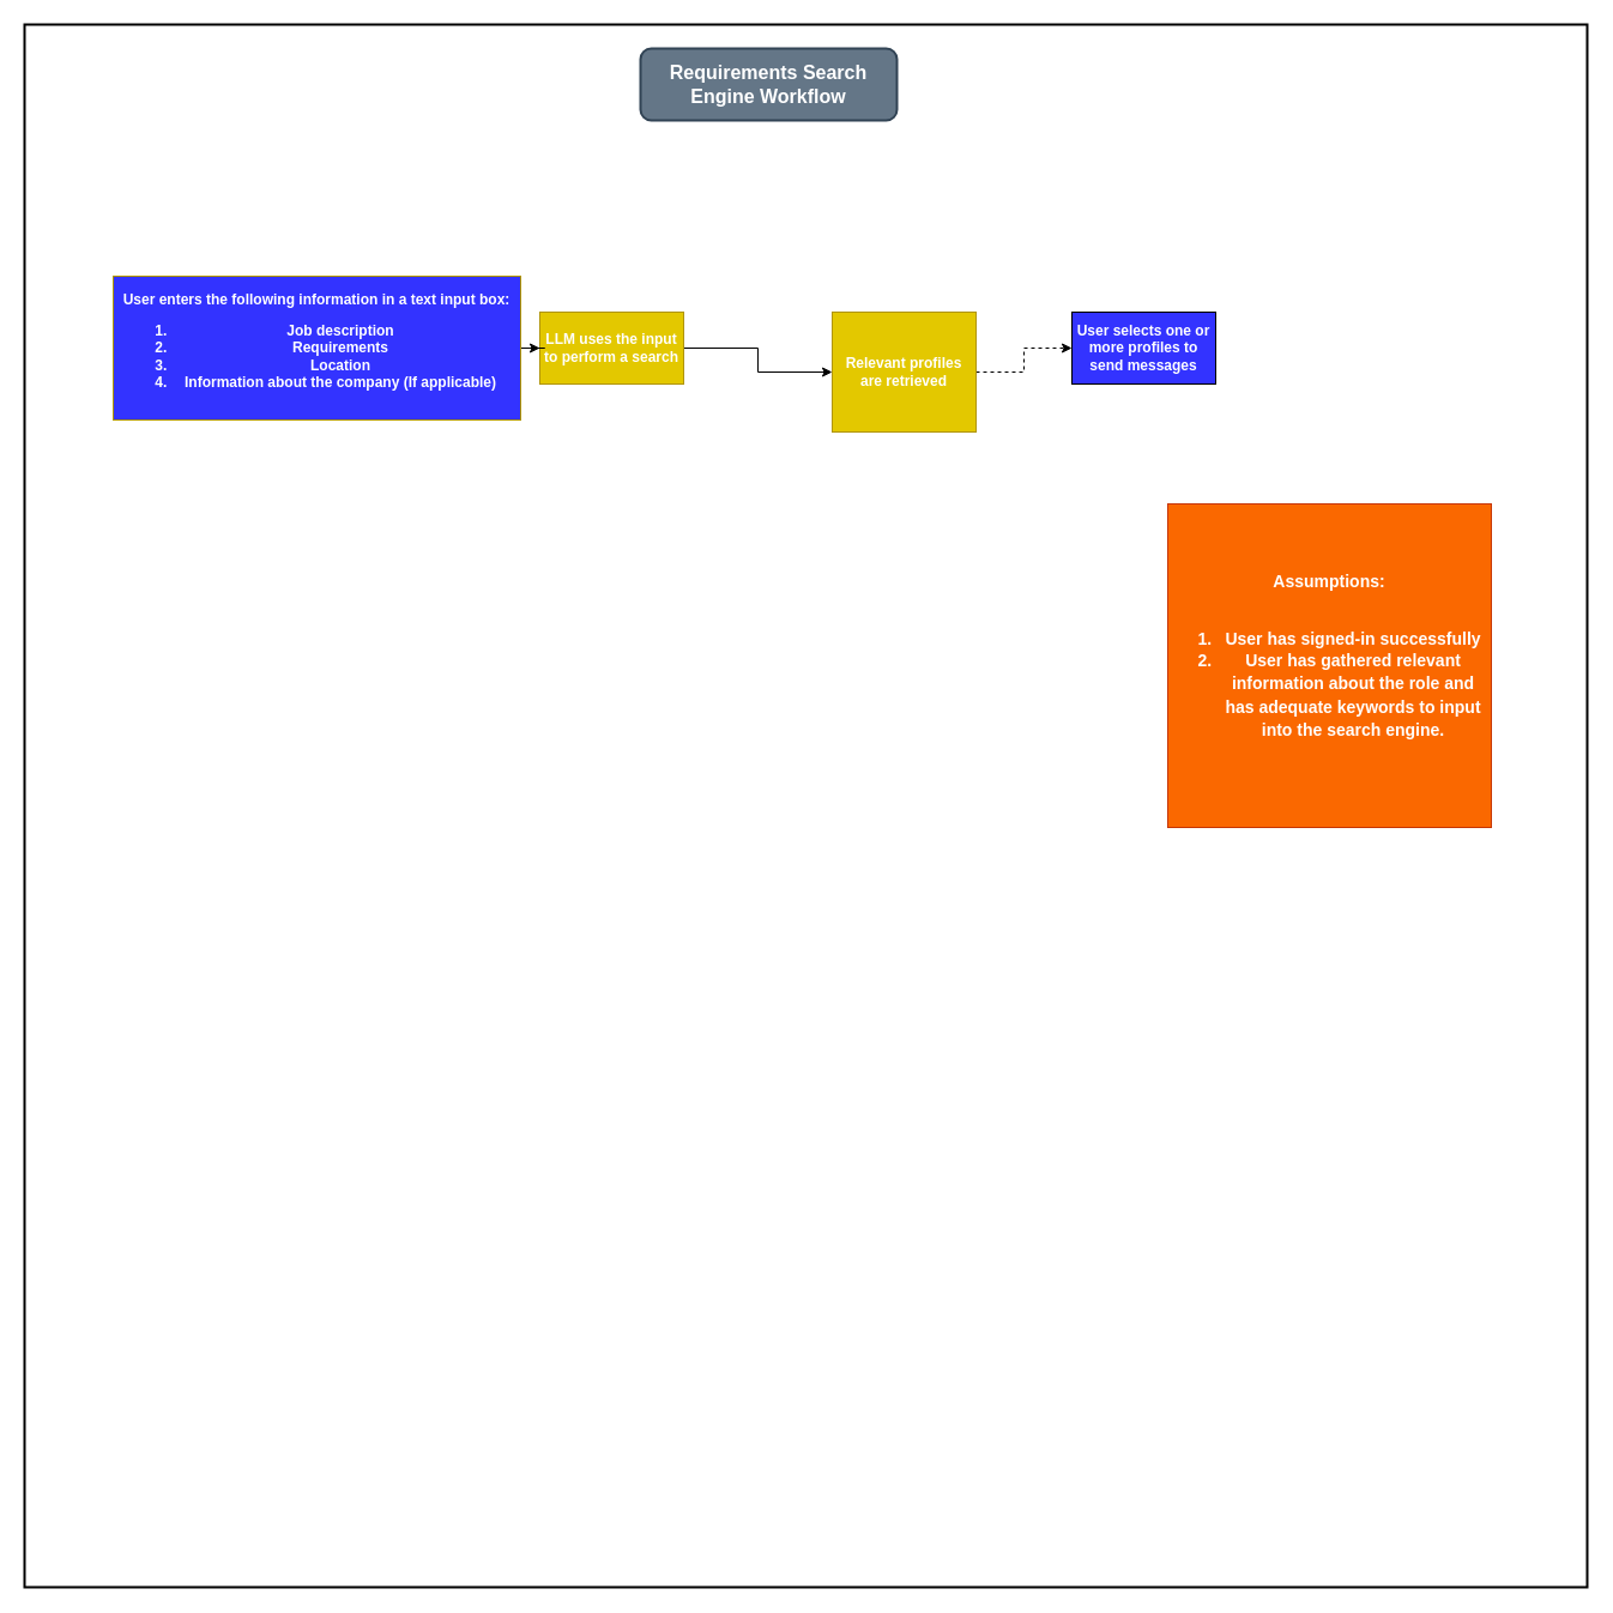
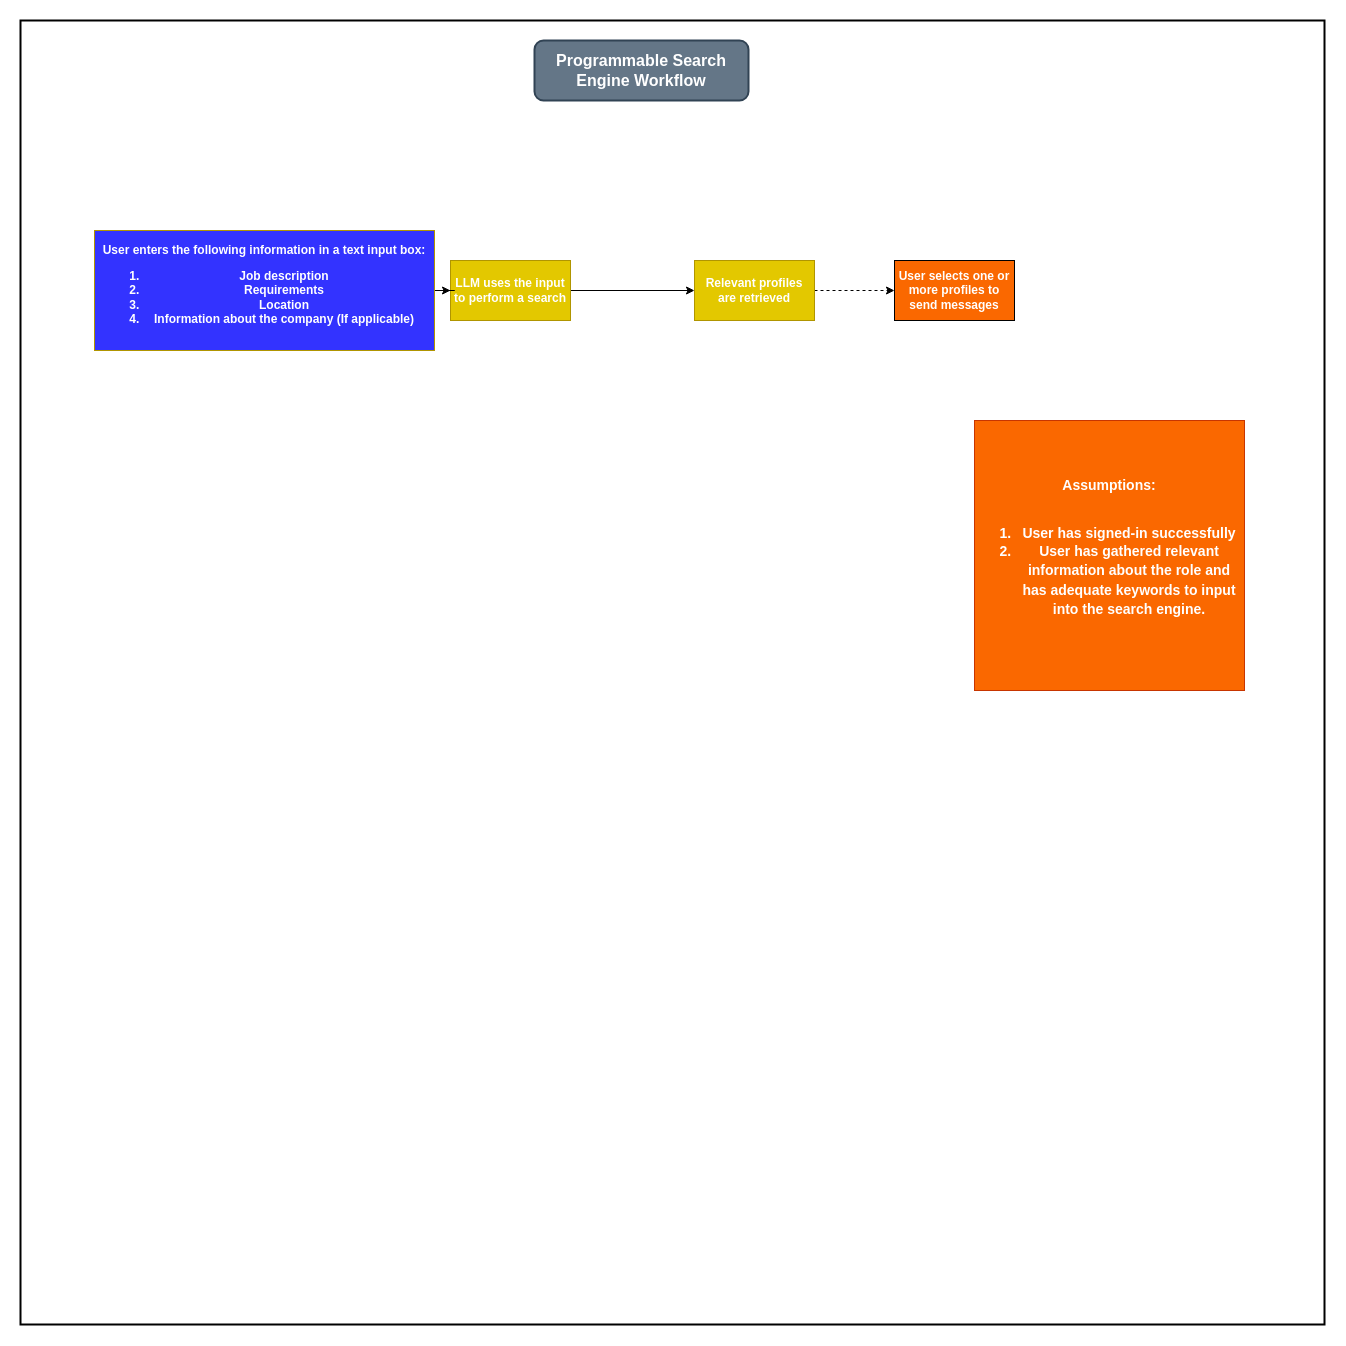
- <mxCell id="11" value="Requirements Search Engine Workflow" style="rounded=1;whiteSpace=wrap;html=1;strokeWidth=2;fillColor=#647687;fontColor=#ffffff;strokeColor=#314354;fontStyle=1;fontSize=16;" vertex="1" parent="1"><mxGeometry x="534" y="40" width="214" height="60" as="geometry" /></mxCell>
+ <mxCell id="11" value="Programmable Search Engine Workflow" style="rounded=1;whiteSpace=wrap;html=1;strokeWidth=2;fillColor=#647687;fontColor=#ffffff;strokeColor=#314354;fontStyle=1;fontSize=16;" vertex="1" parent="1"><mxGeometry x="534" y="40" width="214" height="60" as="geometry" /></mxCell>
- <mxCell id="9" value="User selects one or more profiles to send messages" style="rounded=0;whiteSpace=wrap;html=1;fillColor=#3333FF;fontColor=#FFFFFF;fontStyle=1" vertex="1" parent="1"><mxGeometry x="894" y="260" width="120" height="60" as="geometry" /></mxCell>
+ <mxCell id="9" value="User selects one or more profiles to send messages" style="rounded=0;whiteSpace=wrap;html=1;fillColor=#fa6800;fontColor=#FFFFFF;fontStyle=1;" vertex="1" parent="1"><mxGeometry x="894" y="260" width="120" height="60" as="geometry" /></mxCell>
- <mxCell id="6" value="Relevant profiles are retrieved" style="rounded=0;whiteSpace=wrap;html=1;fillColor=#e3c800;strokeColor=#B09500;fontColor=#ffffff;fontStyle=1" vertex="1" parent="1"><mxGeometry x="694" y="260" width="120" height="100" as="geometry" /></mxCell>
+ <mxCell id="6" value="Relevant profiles are retrieved" style="rounded=0;whiteSpace=wrap;html=1;fillColor=#e3c800;strokeColor=#B09500;fontColor=#ffffff;fontStyle=1" vertex="1" parent="1"><mxGeometry x="694" y="260" width="120" height="60" as="geometry" /></mxCell>
